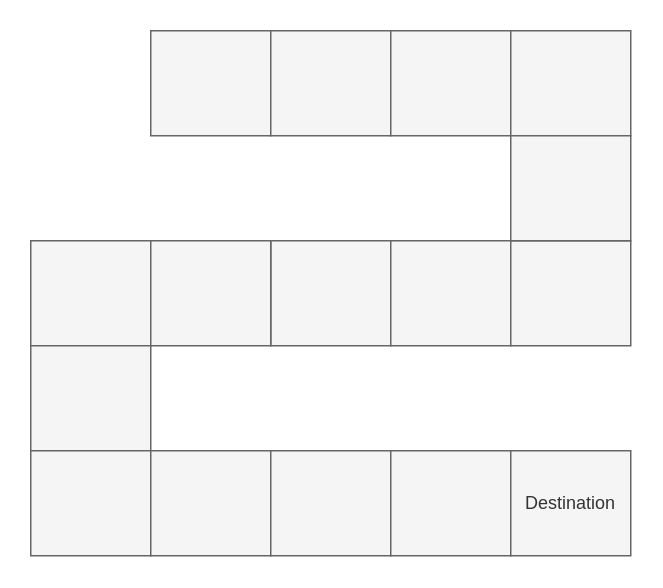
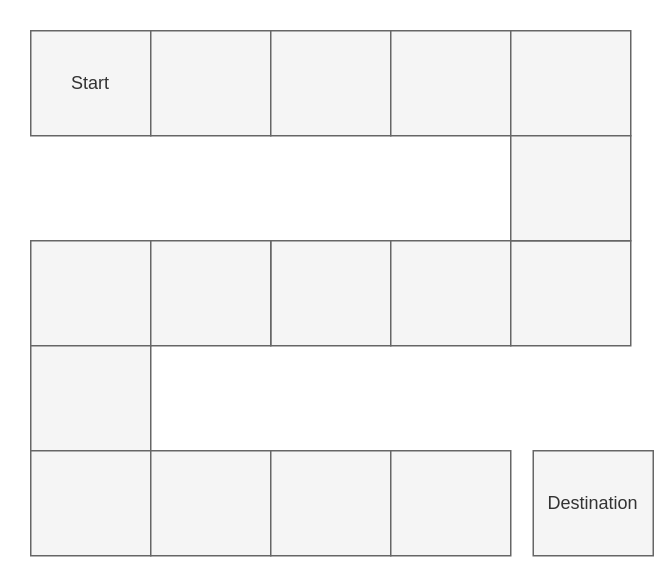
+ <mxCell id="2" value="Start" style="rounded=0;whiteSpace=wrap;html=1;fillColor=#f5f5f5;strokeColor=#666666;fontColor=#333333;" vertex="1" parent="1"><mxGeometry x="20" y="20" width="80" height="70" as="geometry" /></mxCell>
- <mxCell id="18" value="Destination" style="rounded=0;whiteSpace=wrap;html=1;fillColor=#f5f5f5;strokeColor=#666666;fontColor=#333333;" vertex="1" parent="1"><mxGeometry x="340" y="300" width="80" height="70" as="geometry" /></mxCell>
+ <mxCell id="18" value="Destination" style="rounded=0;whiteSpace=wrap;html=1;fillColor=#f5f5f5;strokeColor=#666666;fontColor=#333333;" vertex="1" parent="1"><mxGeometry x="355" y="300" width="80" height="70" as="geometry" /></mxCell>
